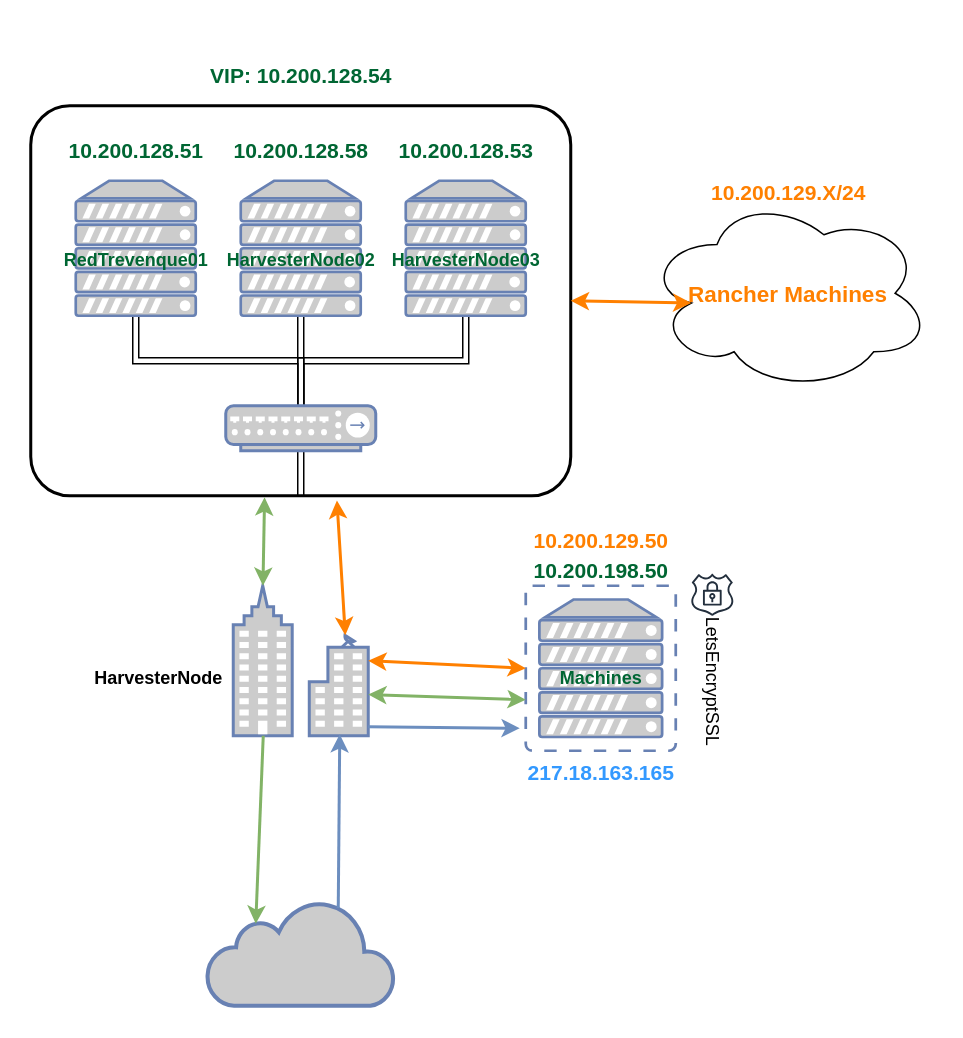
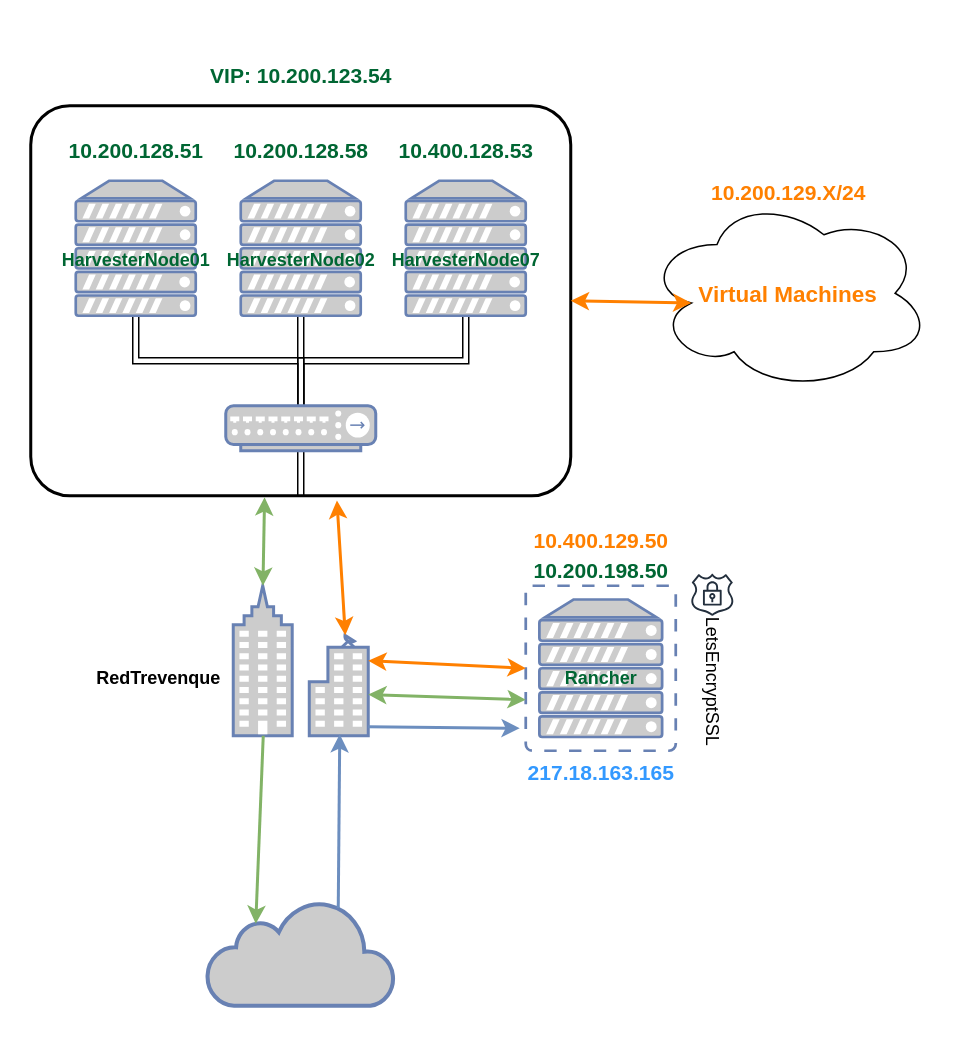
- <mxCell id="9" value="&lt;h3&gt;&lt;font color=&quot;#006633&quot;&gt;VIP: 10.200.128.54&lt;/font&gt;&lt;/h3&gt;" style="text;html=1;align=center;verticalAlign=middle;resizable=0;points=[];autosize=1;strokeColor=none;fillColor=none;" parent="1" vertex="1"><mxGeometry x="130" y="20" width="140" height="60" as="geometry" /></mxCell>
+ <mxCell id="9" value="&lt;h3&gt;&lt;font color=&quot;#006633&quot;&gt;VIP: 10.200.123.54&lt;/font&gt;&lt;/h3&gt;" style="text;html=1;align=center;verticalAlign=middle;resizable=0;points=[];autosize=1;strokeColor=none;fillColor=none;" parent="1" vertex="1"><mxGeometry x="130" y="20" width="140" height="60" as="geometry" /></mxCell>
- <mxCell id="13" value="&lt;h3&gt;&lt;font color=&quot;#006633&quot;&gt;10.200.128.53&lt;/font&gt;&lt;/h3&gt;" style="text;html=1;align=center;verticalAlign=middle;resizable=0;points=[];autosize=1;strokeColor=none;fillColor=none;" parent="1" vertex="1"><mxGeometry x="255" y="70" width="110" height="60" as="geometry" /></mxCell>
+ <mxCell id="13" value="&lt;h3&gt;&lt;font color=&quot;#006633&quot;&gt;10.400.128.53&lt;/font&gt;&lt;/h3&gt;" style="text;html=1;align=center;verticalAlign=middle;resizable=0;points=[];autosize=1;strokeColor=none;fillColor=none;" parent="1" vertex="1"><mxGeometry x="255" y="70" width="110" height="60" as="geometry" /></mxCell>
- <mxCell id="20" value="&lt;b&gt;&lt;font color=&quot;#006633&quot;&gt;RedTrevenque01&lt;/font&gt;&lt;/b&gt;" style="text;html=1;align=center;verticalAlign=middle;resizable=0;points=[];autosize=1;strokeColor=none;fillColor=none;" parent="1" vertex="1"><mxGeometry x="30" y="158" width="120" height="30" as="geometry" /></mxCell>
+ <mxCell id="20" value="&lt;b&gt;&lt;font color=&quot;#006633&quot;&gt;HarvesterNode01&lt;/font&gt;&lt;/b&gt;" style="text;html=1;align=center;verticalAlign=middle;resizable=0;points=[];autosize=1;strokeColor=none;fillColor=none;" parent="1" vertex="1"><mxGeometry x="30" y="158" width="120" height="30" as="geometry" /></mxCell>
- <mxCell id="18" value="&lt;b&gt;&lt;font color=&quot;#006633&quot;&gt;HarvesterNode03&lt;/font&gt;&lt;/b&gt;" style="text;html=1;align=center;verticalAlign=middle;resizable=0;points=[];autosize=1;strokeColor=none;fillColor=none;" parent="1" vertex="1"><mxGeometry x="250" y="158" width="120" height="30" as="geometry" /></mxCell>
+ <mxCell id="18" value="&lt;b&gt;&lt;font color=&quot;#006633&quot;&gt;HarvesterNode07&lt;/font&gt;&lt;/b&gt;" style="text;html=1;align=center;verticalAlign=middle;resizable=0;points=[];autosize=1;strokeColor=none;fillColor=none;" parent="1" vertex="1"><mxGeometry x="250" y="158" width="120" height="30" as="geometry" /></mxCell>
- <mxCell id="32" value="&lt;b&gt;&lt;font color=&quot;#ff8000&quot; style=&quot;font-size: 15px;&quot;&gt;Rancher Machines&lt;/font&gt;&lt;/b&gt;" style="ellipse;shape=cloud;whiteSpace=wrap;html=1;" vertex="1" parent="1"><mxGeometry x="430" y="130" width="190" height="130" as="geometry" /></mxCell>
+ <mxCell id="32" value="&lt;b&gt;&lt;font color=&quot;#ff8000&quot; style=&quot;font-size: 15px;&quot;&gt;Virtual Machines&lt;/font&gt;&lt;/b&gt;" style="ellipse;shape=cloud;whiteSpace=wrap;html=1;" vertex="1" parent="1"><mxGeometry x="430" y="130" width="190" height="130" as="geometry" /></mxCell>
- <mxCell id="37" value="&lt;h3&gt;&lt;font color=&quot;#ff8000&quot;&gt;10.200.129.50&lt;/font&gt;&lt;/h3&gt;" style="text;html=1;align=center;verticalAlign=middle;resizable=0;points=[];autosize=1;strokeColor=none;fillColor=none;" vertex="1" parent="1"><mxGeometry x="345" y="330" width="110" height="60" as="geometry" /></mxCell>
+ <mxCell id="37" value="&lt;h3&gt;&lt;font color=&quot;#ff8000&quot;&gt;10.400.129.50&lt;/font&gt;&lt;/h3&gt;" style="text;html=1;align=center;verticalAlign=middle;resizable=0;points=[];autosize=1;strokeColor=none;fillColor=none;" vertex="1" parent="1"><mxGeometry x="345" y="330" width="110" height="60" as="geometry" /></mxCell>
- <mxCell id="16" value="&lt;b&gt;HarvesterNode&lt;/b&gt;" style="text;html=1;align=center;verticalAlign=middle;resizable=0;points=[];autosize=1;strokeColor=none;fillColor=none;" parent="1" vertex="1"><mxGeometry x="50" y="437" width="110" height="30" as="geometry" /></mxCell>
+ <mxCell id="16" value="&lt;b&gt;RedTrevenque&lt;/b&gt;" style="text;html=1;align=center;verticalAlign=middle;resizable=0;points=[];autosize=1;strokeColor=none;fillColor=none;" parent="1" vertex="1"><mxGeometry x="50" y="437" width="110" height="30" as="geometry" /></mxCell>
- <mxCell id="28" value="&lt;b&gt;&lt;font color=&quot;#006633&quot;&gt;Machines&lt;/font&gt;&lt;/b&gt;" style="text;html=1;align=center;verticalAlign=middle;resizable=0;points=[];autosize=1;strokeColor=none;fillColor=none;" parent="1" vertex="1"><mxGeometry x="365" y="437" width="70" height="30" as="geometry" /></mxCell>
+ <mxCell id="28" value="&lt;b&gt;&lt;font color=&quot;#006633&quot;&gt;Rancher&lt;/font&gt;&lt;/b&gt;" style="text;html=1;align=center;verticalAlign=middle;resizable=0;points=[];autosize=1;strokeColor=none;fillColor=none;" parent="1" vertex="1"><mxGeometry x="365" y="437" width="70" height="30" as="geometry" /></mxCell>
